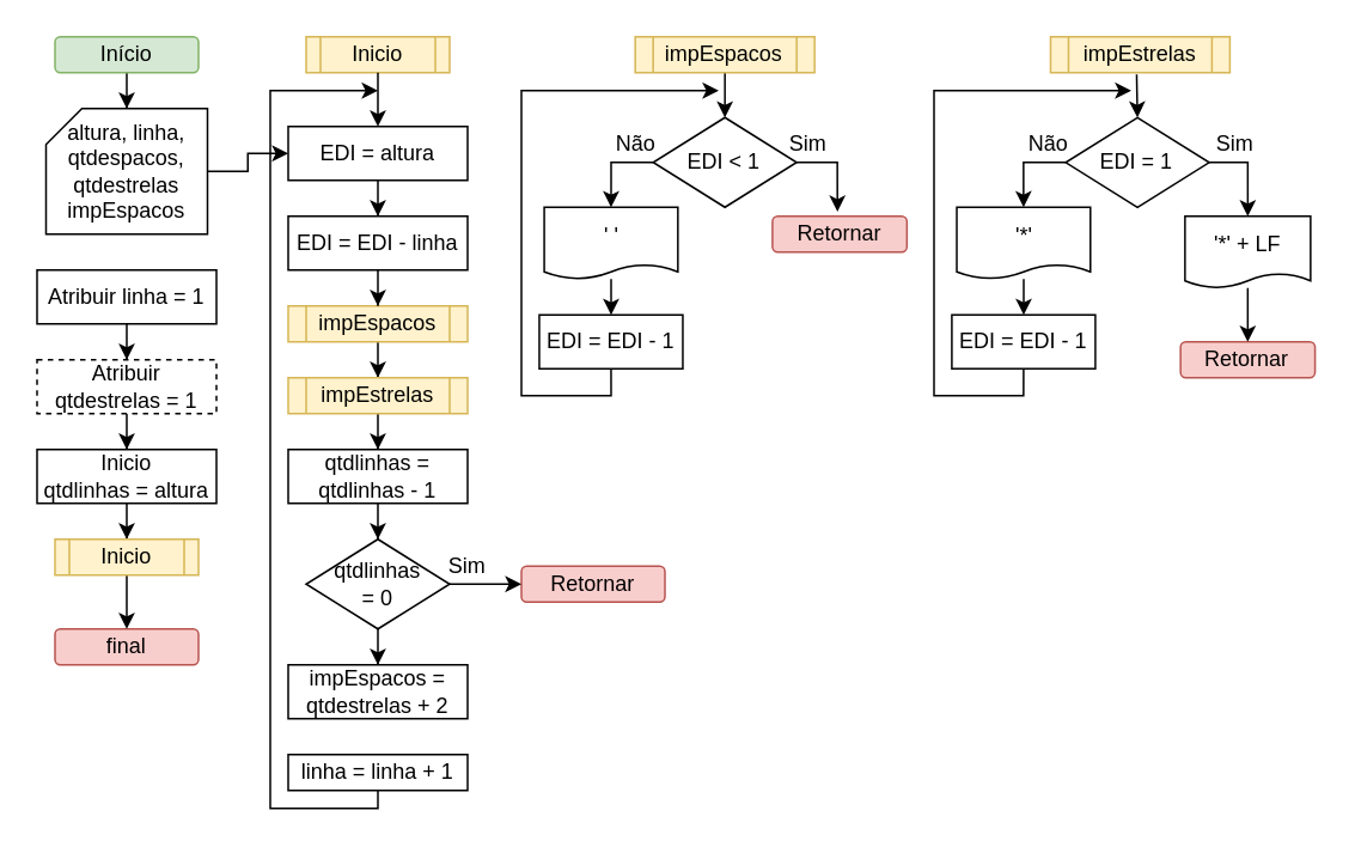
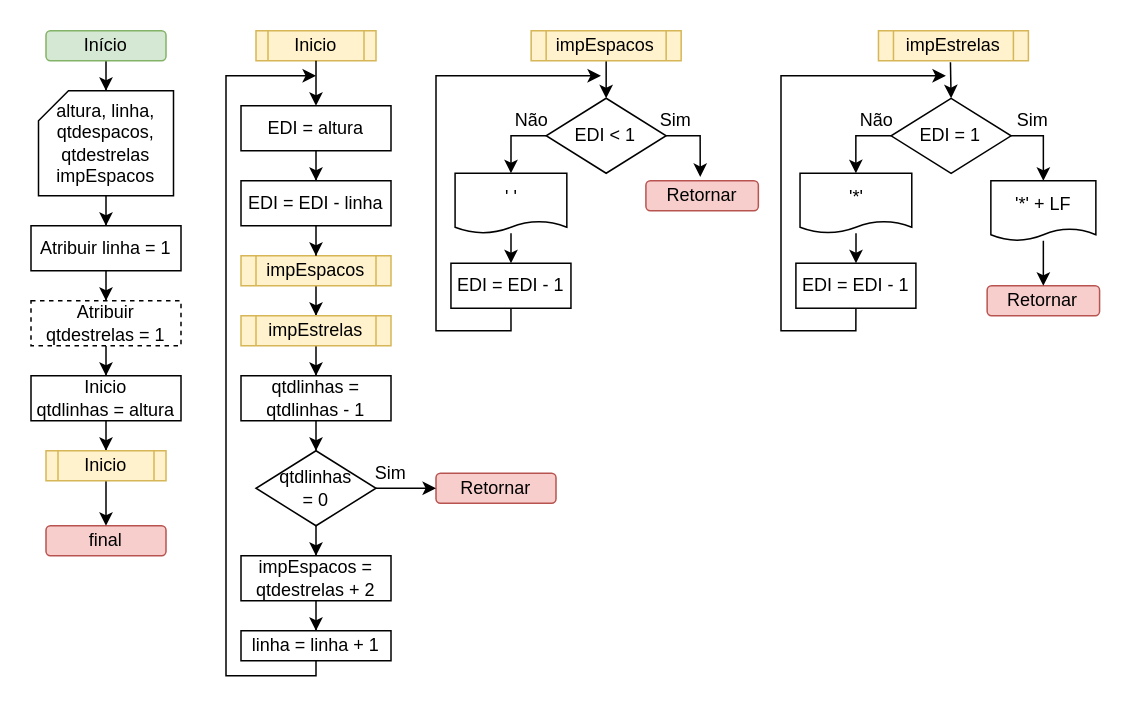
- <mxCell id="4" value="" style="edgeStyle=orthogonalEdgeStyle;rounded=0;orthogonalLoop=1;jettySize=auto;html=1;" parent="1" source="5" target="16" edge="1"><mxGeometry relative="1" as="geometry" /></mxCell>
+ <mxCell id="4" value="" style="edgeStyle=orthogonalEdgeStyle;rounded=0;orthogonalLoop=1;jettySize=auto;html=1;" parent="1" source="5" target="7" edge="1"><mxGeometry relative="1" as="geometry" /></mxCell>
+ <mxCell id="28" value="" style="edgeStyle=orthogonalEdgeStyle;rounded=0;orthogonalLoop=1;jettySize=auto;html=1;" parent="1" source="29" target="31" edge="1"><mxGeometry relative="1" as="geometry" /></mxCell>
